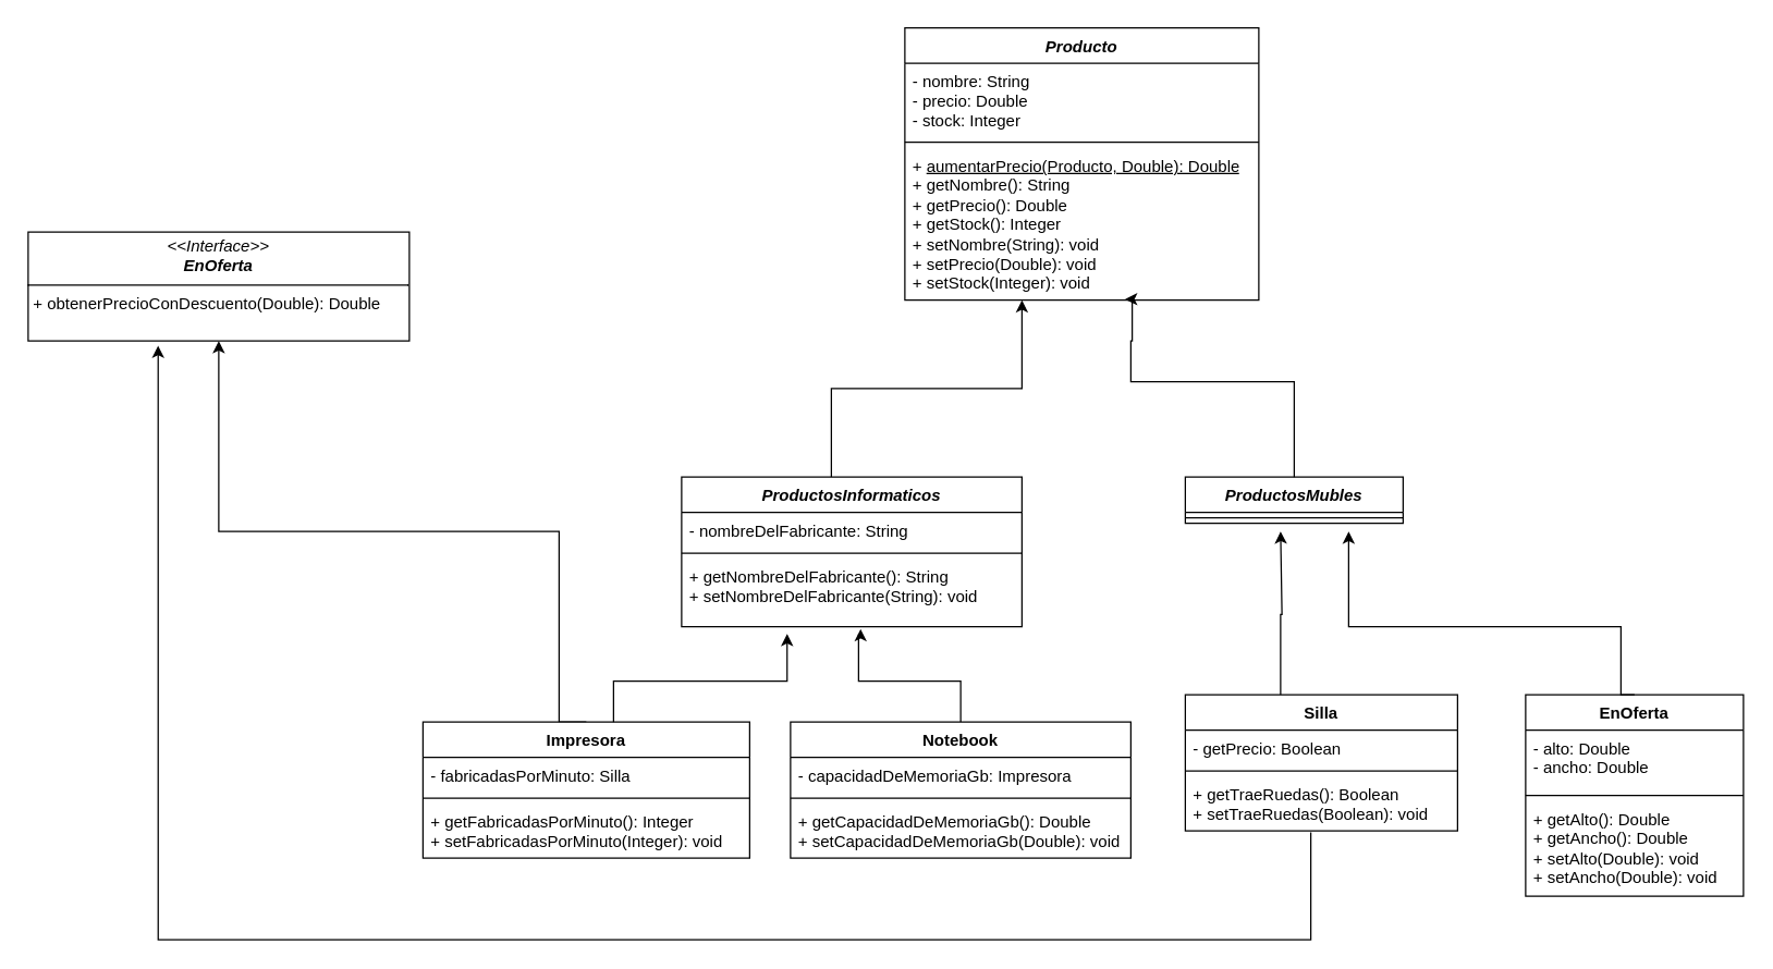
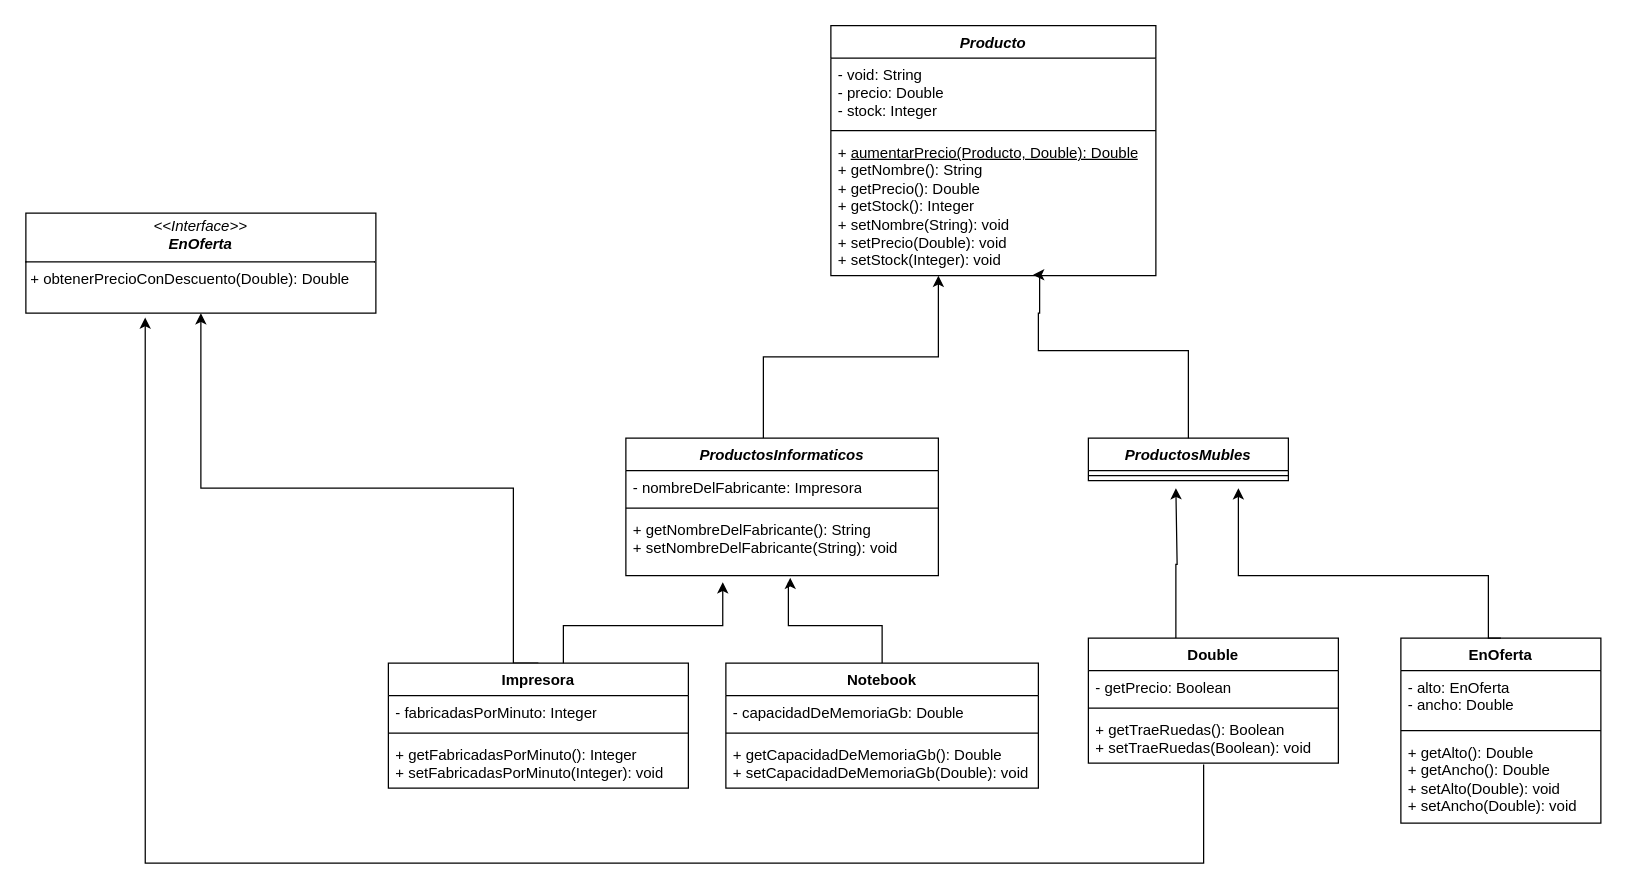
- <mxCell id="10" value="- nombre: String&lt;div&gt;- precio: Double&lt;/div&gt;&lt;div&gt;- stock: Integer&lt;/div&gt;" style="text;strokeColor=none;fillColor=none;align=left;verticalAlign=top;spacingLeft=4;spacingRight=4;overflow=hidden;rotatable=0;points=[[0,0.5],[1,0.5]];portConstraint=eastwest;whiteSpace=wrap;html=1;" vertex="1" parent="9"><mxGeometry y="26" width="260" height="54" as="geometry" /></mxCell>
+ <mxCell id="10" value="- void: String&lt;div&gt;- precio: Double&lt;/div&gt;&lt;div&gt;- stock: Integer&lt;/div&gt;" style="text;strokeColor=none;fillColor=none;align=left;verticalAlign=top;spacingLeft=4;spacingRight=4;overflow=hidden;rotatable=0;points=[[0,0.5],[1,0.5]];portConstraint=eastwest;whiteSpace=wrap;html=1;" vertex="1" parent="9"><mxGeometry y="26" width="260" height="54" as="geometry" /></mxCell>
- <mxCell id="28" value="- nombreDelFabricante: String" style="text;strokeColor=none;fillColor=none;align=left;verticalAlign=top;spacingLeft=4;spacingRight=4;overflow=hidden;rotatable=0;points=[[0,0.5],[1,0.5]];portConstraint=eastwest;whiteSpace=wrap;html=1;" vertex="1" parent="27"><mxGeometry y="26" width="250" height="26" as="geometry" /></mxCell>
+ <mxCell id="28" value="- nombreDelFabricante: Impresora" style="text;strokeColor=none;fillColor=none;align=left;verticalAlign=top;spacingLeft=4;spacingRight=4;overflow=hidden;rotatable=0;points=[[0,0.5],[1,0.5]];portConstraint=eastwest;whiteSpace=wrap;html=1;" vertex="1" parent="27"><mxGeometry y="26" width="250" height="26" as="geometry" /></mxCell>
- <mxCell id="33" value="Silla" style="swimlane;fontStyle=1;align=center;verticalAlign=top;childLayout=stackLayout;horizontal=1;startSize=26;horizontalStack=0;resizeParent=1;resizeParentMax=0;resizeLast=0;collapsible=1;marginBottom=0;whiteSpace=wrap;html=1;" vertex="1" parent="1"><mxGeometry x="870" y="510" width="200" height="100" as="geometry" /></mxCell>
+ <mxCell id="33" value="Double" style="swimlane;fontStyle=1;align=center;verticalAlign=top;childLayout=stackLayout;horizontal=1;startSize=26;horizontalStack=0;resizeParent=1;resizeParentMax=0;resizeLast=0;collapsible=1;marginBottom=0;whiteSpace=wrap;html=1;" vertex="1" parent="1"><mxGeometry x="870" y="510" width="200" height="100" as="geometry" /></mxCell>
- <mxCell id="4" value="- alto: Double&lt;div&gt;- ancho: Double&lt;/div&gt;" style="text;strokeColor=none;fillColor=none;align=left;verticalAlign=top;spacingLeft=4;spacingRight=4;overflow=hidden;rotatable=0;points=[[0,0.5],[1,0.5]];portConstraint=eastwest;whiteSpace=wrap;html=1;" vertex="1" parent="3"><mxGeometry y="26" width="160" height="44" as="geometry" /></mxCell>
+ <mxCell id="4" value="- alto: EnOferta&lt;div&gt;- ancho: Double&lt;/div&gt;" style="text;strokeColor=none;fillColor=none;align=left;verticalAlign=top;spacingLeft=4;spacingRight=4;overflow=hidden;rotatable=0;points=[[0,0.5],[1,0.5]];portConstraint=eastwest;whiteSpace=wrap;html=1;" vertex="1" parent="3"><mxGeometry y="26" width="160" height="44" as="geometry" /></mxCell>
- <mxCell id="23" value="- fabricadasPorMinuto: Silla" style="text;strokeColor=none;fillColor=none;align=left;verticalAlign=top;spacingLeft=4;spacingRight=4;overflow=hidden;rotatable=0;points=[[0,0.5],[1,0.5]];portConstraint=eastwest;whiteSpace=wrap;html=1;" vertex="1" parent="22"><mxGeometry y="26" width="240" height="26" as="geometry" /></mxCell>
+ <mxCell id="23" value="- fabricadasPorMinuto: Integer" style="text;strokeColor=none;fillColor=none;align=left;verticalAlign=top;spacingLeft=4;spacingRight=4;overflow=hidden;rotatable=0;points=[[0,0.5],[1,0.5]];portConstraint=eastwest;whiteSpace=wrap;html=1;" vertex="1" parent="22"><mxGeometry y="26" width="240" height="26" as="geometry" /></mxCell>
- <mxCell id="15" value="- capacidadDeMemoriaGb: Impresora" style="text;strokeColor=none;fillColor=none;align=left;verticalAlign=top;spacingLeft=4;spacingRight=4;overflow=hidden;rotatable=0;points=[[0,0.5],[1,0.5]];portConstraint=eastwest;whiteSpace=wrap;html=1;" vertex="1" parent="14"><mxGeometry y="26" width="250" height="26" as="geometry" /></mxCell>
+ <mxCell id="15" value="- capacidadDeMemoriaGb: Double" style="text;strokeColor=none;fillColor=none;align=left;verticalAlign=top;spacingLeft=4;spacingRight=4;overflow=hidden;rotatable=0;points=[[0,0.5],[1,0.5]];portConstraint=eastwest;whiteSpace=wrap;html=1;" vertex="1" parent="14"><mxGeometry y="26" width="250" height="26" as="geometry" /></mxCell>
